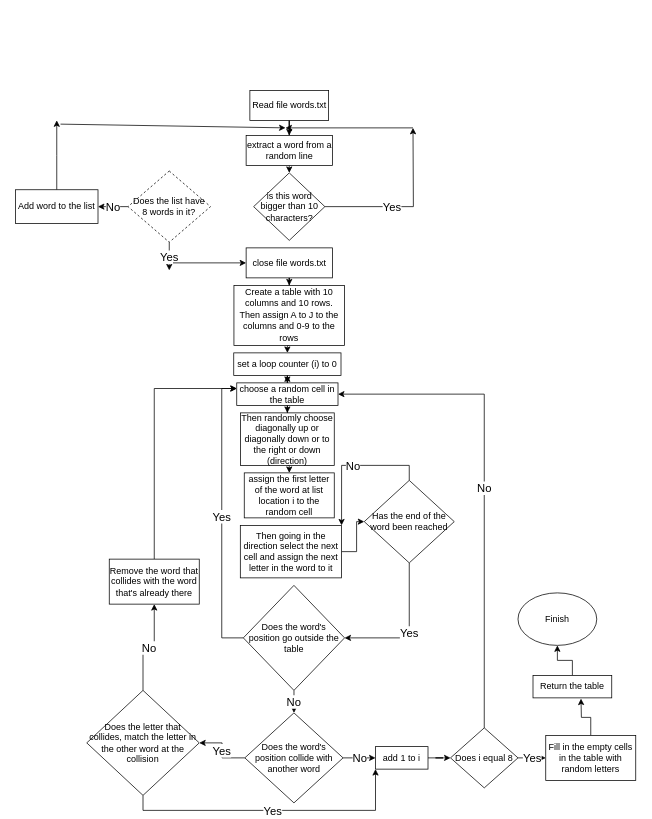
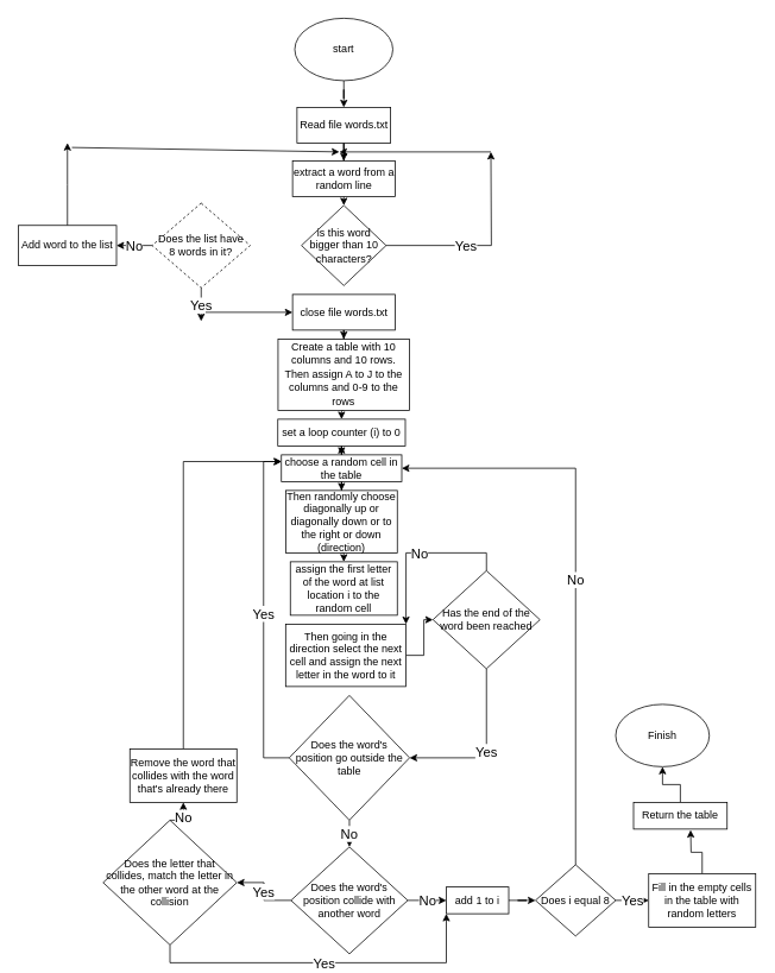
+ <mxCell id="3" value="start" style="ellipse;whiteSpace=wrap;html=1;" parent="1" vertex="1"><mxGeometry x="330" width="110" height="70" as="geometry" y="20" /></mxCell>
+ <mxCell id="2" style="edgeStyle=orthogonalEdgeStyle;rounded=0;orthogonalLoop=1;jettySize=auto;html=1;" parent="1" source="3" target="5" edge="1"><mxGeometry relative="1" as="geometry" /></mxCell>
- <mxCell id="52" value="Remove the word that collides with the word that's already there" style="rounded=0;whiteSpace=wrap;html=1;" vertex="1" parent="1"><mxGeometry x="145" y="745" width="120" height="60" as="geometry" /></mxCell>
+ <mxCell id="52" value="Remove the word that collides with the word that's already there" style="rounded=0;whiteSpace=wrap;html=1;" vertex="1" parent="1"><mxGeometry x="145" y="840" width="120" height="60" as="geometry" /></mxCell>
